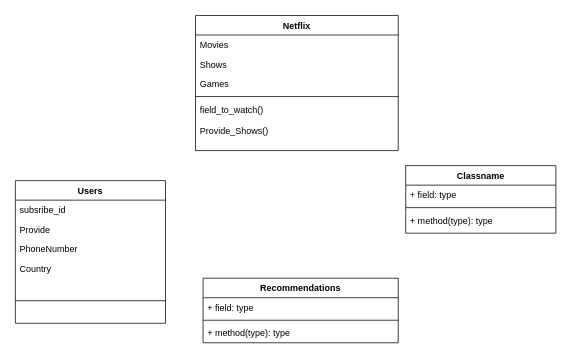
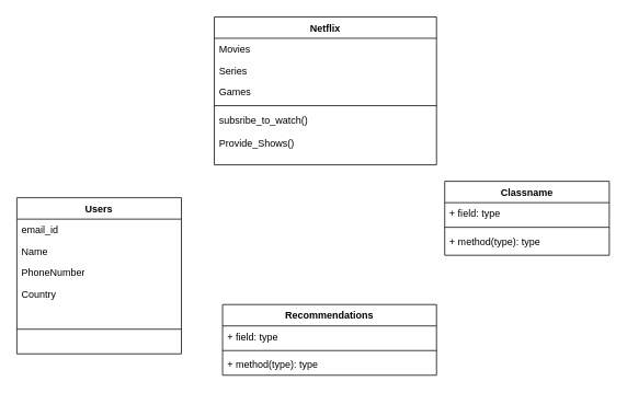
- <mxCell id="18" value="Shows" style="text;strokeColor=none;fillColor=none;align=left;verticalAlign=top;spacingLeft=4;spacingRight=4;overflow=hidden;rotatable=0;points=[[0,0.5],[1,0.5]];portConstraint=eastwest;whiteSpace=wrap;html=1;" vertex="1" parent="16"><mxGeometry y="52" width="270" height="26" as="geometry" /></mxCell>
+ <mxCell id="18" value="Series" style="text;strokeColor=none;fillColor=none;align=left;verticalAlign=top;spacingLeft=4;spacingRight=4;overflow=hidden;rotatable=0;points=[[0,0.5],[1,0.5]];portConstraint=eastwest;whiteSpace=wrap;html=1;" vertex="1" parent="16"><mxGeometry y="52" width="270" height="26" as="geometry" /></mxCell>
- <mxCell id="21" value="field_to_watch()&lt;div&gt;&lt;br&gt;&lt;div&gt;Provide_Shows()&lt;/div&gt;&lt;/div&gt;" style="text;strokeColor=none;fillColor=none;align=left;verticalAlign=top;spacingLeft=4;spacingRight=4;overflow=hidden;rotatable=0;points=[[0,0.5],[1,0.5]];portConstraint=eastwest;whiteSpace=wrap;html=1;" vertex="1" parent="16"><mxGeometry y="112" width="270" height="68" as="geometry" /></mxCell>
+ <mxCell id="21" value="subsribe_to_watch()&lt;div&gt;&lt;br&gt;&lt;div&gt;Provide_Shows()&lt;/div&gt;&lt;/div&gt;" style="text;strokeColor=none;fillColor=none;align=left;verticalAlign=top;spacingLeft=4;spacingRight=4;overflow=hidden;rotatable=0;points=[[0,0.5],[1,0.5]];portConstraint=eastwest;whiteSpace=wrap;html=1;" vertex="1" parent="16"><mxGeometry y="112" width="270" height="68" as="geometry" /></mxCell>
- <mxCell id="7" value="subsribe_id" style="text;strokeColor=none;fillColor=none;align=left;verticalAlign=top;spacingLeft=4;spacingRight=4;overflow=hidden;rotatable=0;points=[[0,0.5],[1,0.5]];portConstraint=eastwest;whiteSpace=wrap;html=1;" vertex="1" parent="6"><mxGeometry y="26" width="200" height="26" as="geometry" /></mxCell>
+ <mxCell id="7" value="email_id" style="text;strokeColor=none;fillColor=none;align=left;verticalAlign=top;spacingLeft=4;spacingRight=4;overflow=hidden;rotatable=0;points=[[0,0.5],[1,0.5]];portConstraint=eastwest;whiteSpace=wrap;html=1;" vertex="1" parent="6"><mxGeometry y="26" width="200" height="26" as="geometry" /></mxCell>
- <mxCell id="8" value="Provide" style="text;strokeColor=none;fillColor=none;align=left;verticalAlign=top;spacingLeft=4;spacingRight=4;overflow=hidden;rotatable=0;points=[[0,0.5],[1,0.5]];portConstraint=eastwest;whiteSpace=wrap;html=1;" vertex="1" parent="6"><mxGeometry y="52" width="200" height="26" as="geometry" /></mxCell>
+ <mxCell id="8" value="Name" style="text;strokeColor=none;fillColor=none;align=left;verticalAlign=top;spacingLeft=4;spacingRight=4;overflow=hidden;rotatable=0;points=[[0,0.5],[1,0.5]];portConstraint=eastwest;whiteSpace=wrap;html=1;" vertex="1" parent="6"><mxGeometry y="52" width="200" height="26" as="geometry" /></mxCell>
